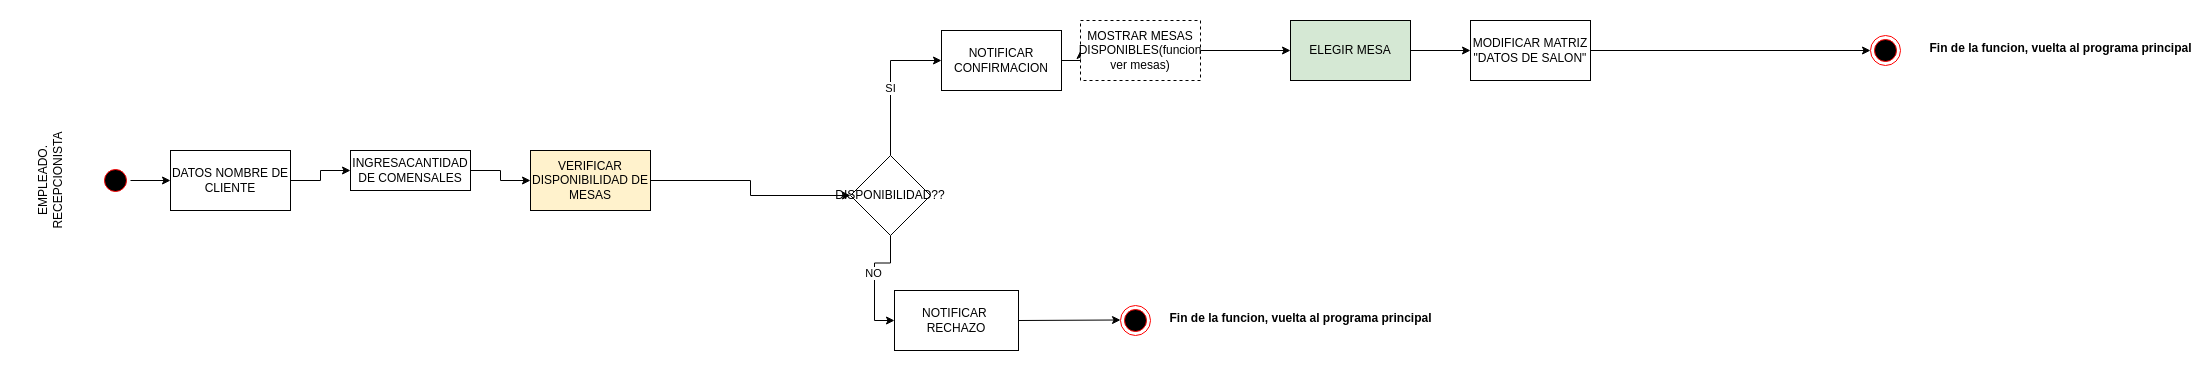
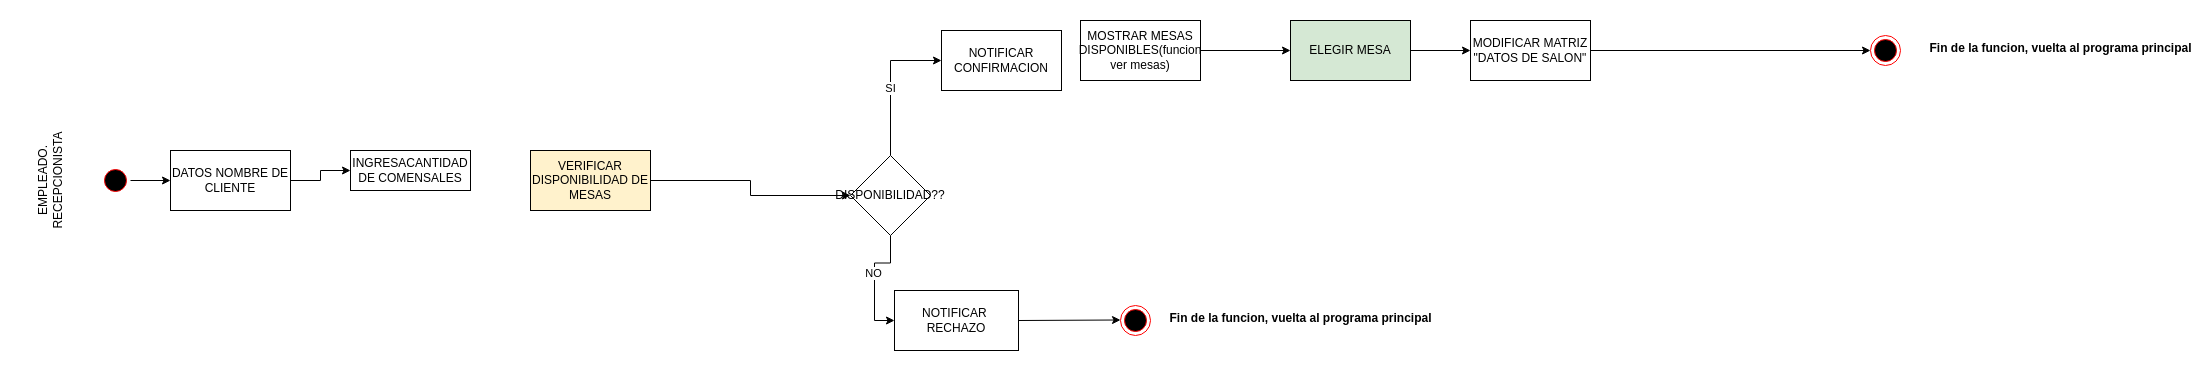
- <mxCell id="27" value="MOSTRAR MESAS DISPONIBLES(funcion ver mesas)" style="rounded=0;whiteSpace=wrap;html=1;dashed=1;" vertex="1" parent="1"><mxGeometry x="1080" y="20" width="120" height="60" as="geometry" /></mxCell>
+ <mxCell id="27" value="MOSTRAR MESAS DISPONIBLES(funcion ver mesas)" style="rounded=0;whiteSpace=wrap;html=1;" vertex="1" parent="1"><mxGeometry x="1080" y="20" width="120" height="60" as="geometry" /></mxCell>
- <mxCell id="16" style="edgeStyle=orthogonalEdgeStyle;rounded=0;orthogonalLoop=1;jettySize=auto;html=1;exitX=1;exitY=0.5;exitDx=0;exitDy=0;entryX=0;entryY=0.5;entryDx=0;entryDy=0;" edge="1" parent="1" source="17" target="27"><mxGeometry relative="1" as="geometry" /></mxCell>
- <mxCell id="4" style="edgeStyle=orthogonalEdgeStyle;rounded=0;orthogonalLoop=1;jettySize=auto;html=1;exitX=1;exitY=0.5;exitDx=0;exitDy=0;entryX=0;entryY=0.5;entryDx=0;entryDy=0;" parent="1" source="5" target="7" edge="1"><mxGeometry relative="1" as="geometry" /></mxCell>
